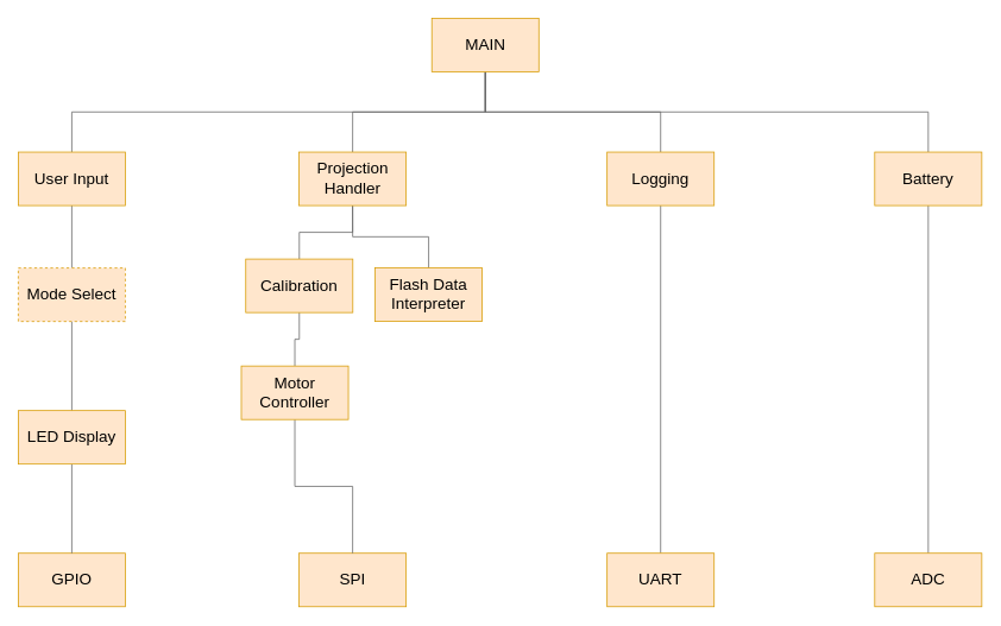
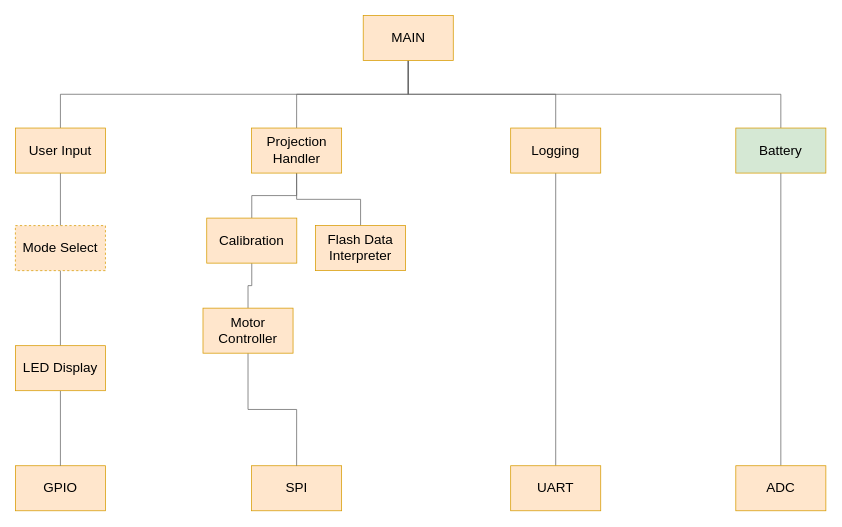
- <mxCell id="17" value="Battery" style="whiteSpace=wrap;html=1;fontSize=18;fillColor=#ffe6cc;strokeColor=#d79b00;" parent="1" vertex="1"><mxGeometry x="980" y="170" width="120" height="60" as="geometry" /></mxCell>
+ <mxCell id="17" value="Battery" style="whiteSpace=wrap;html=1;fontSize=18;fillColor=#d5e8d4;strokeColor=#d79b00;" parent="1" vertex="1"><mxGeometry x="980" y="170" width="120" height="60" as="geometry" /></mxCell>
